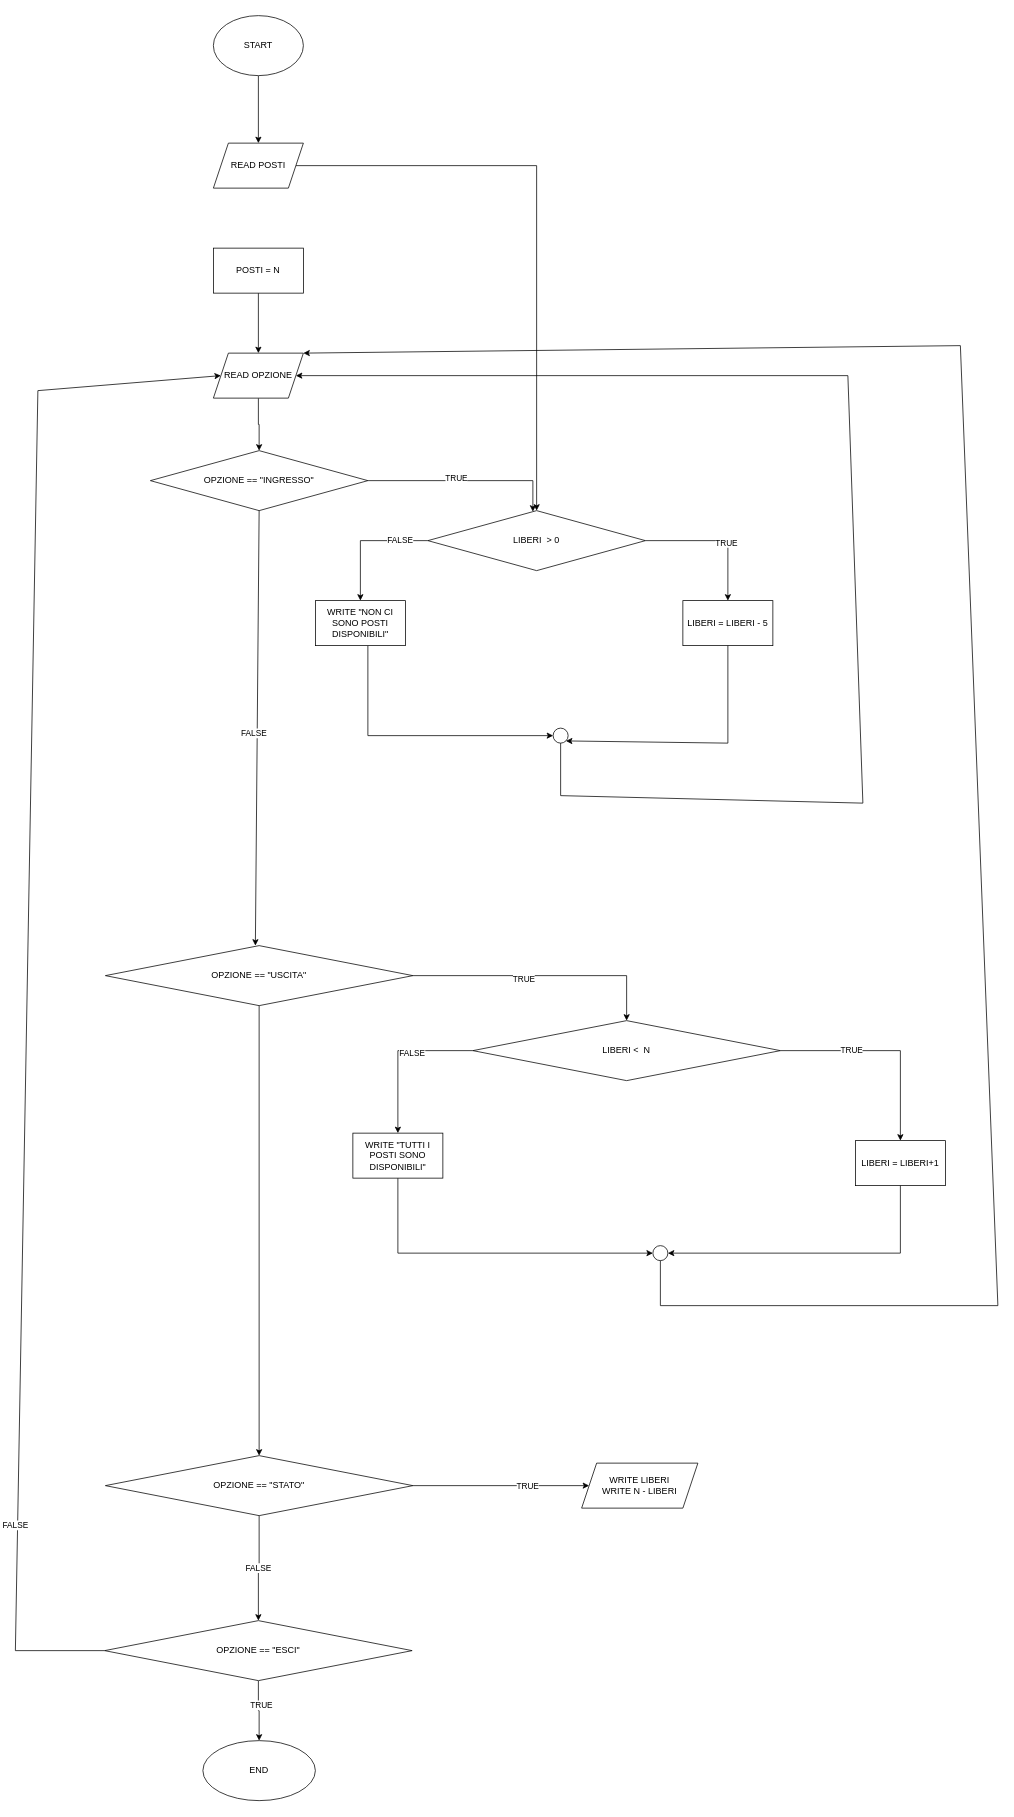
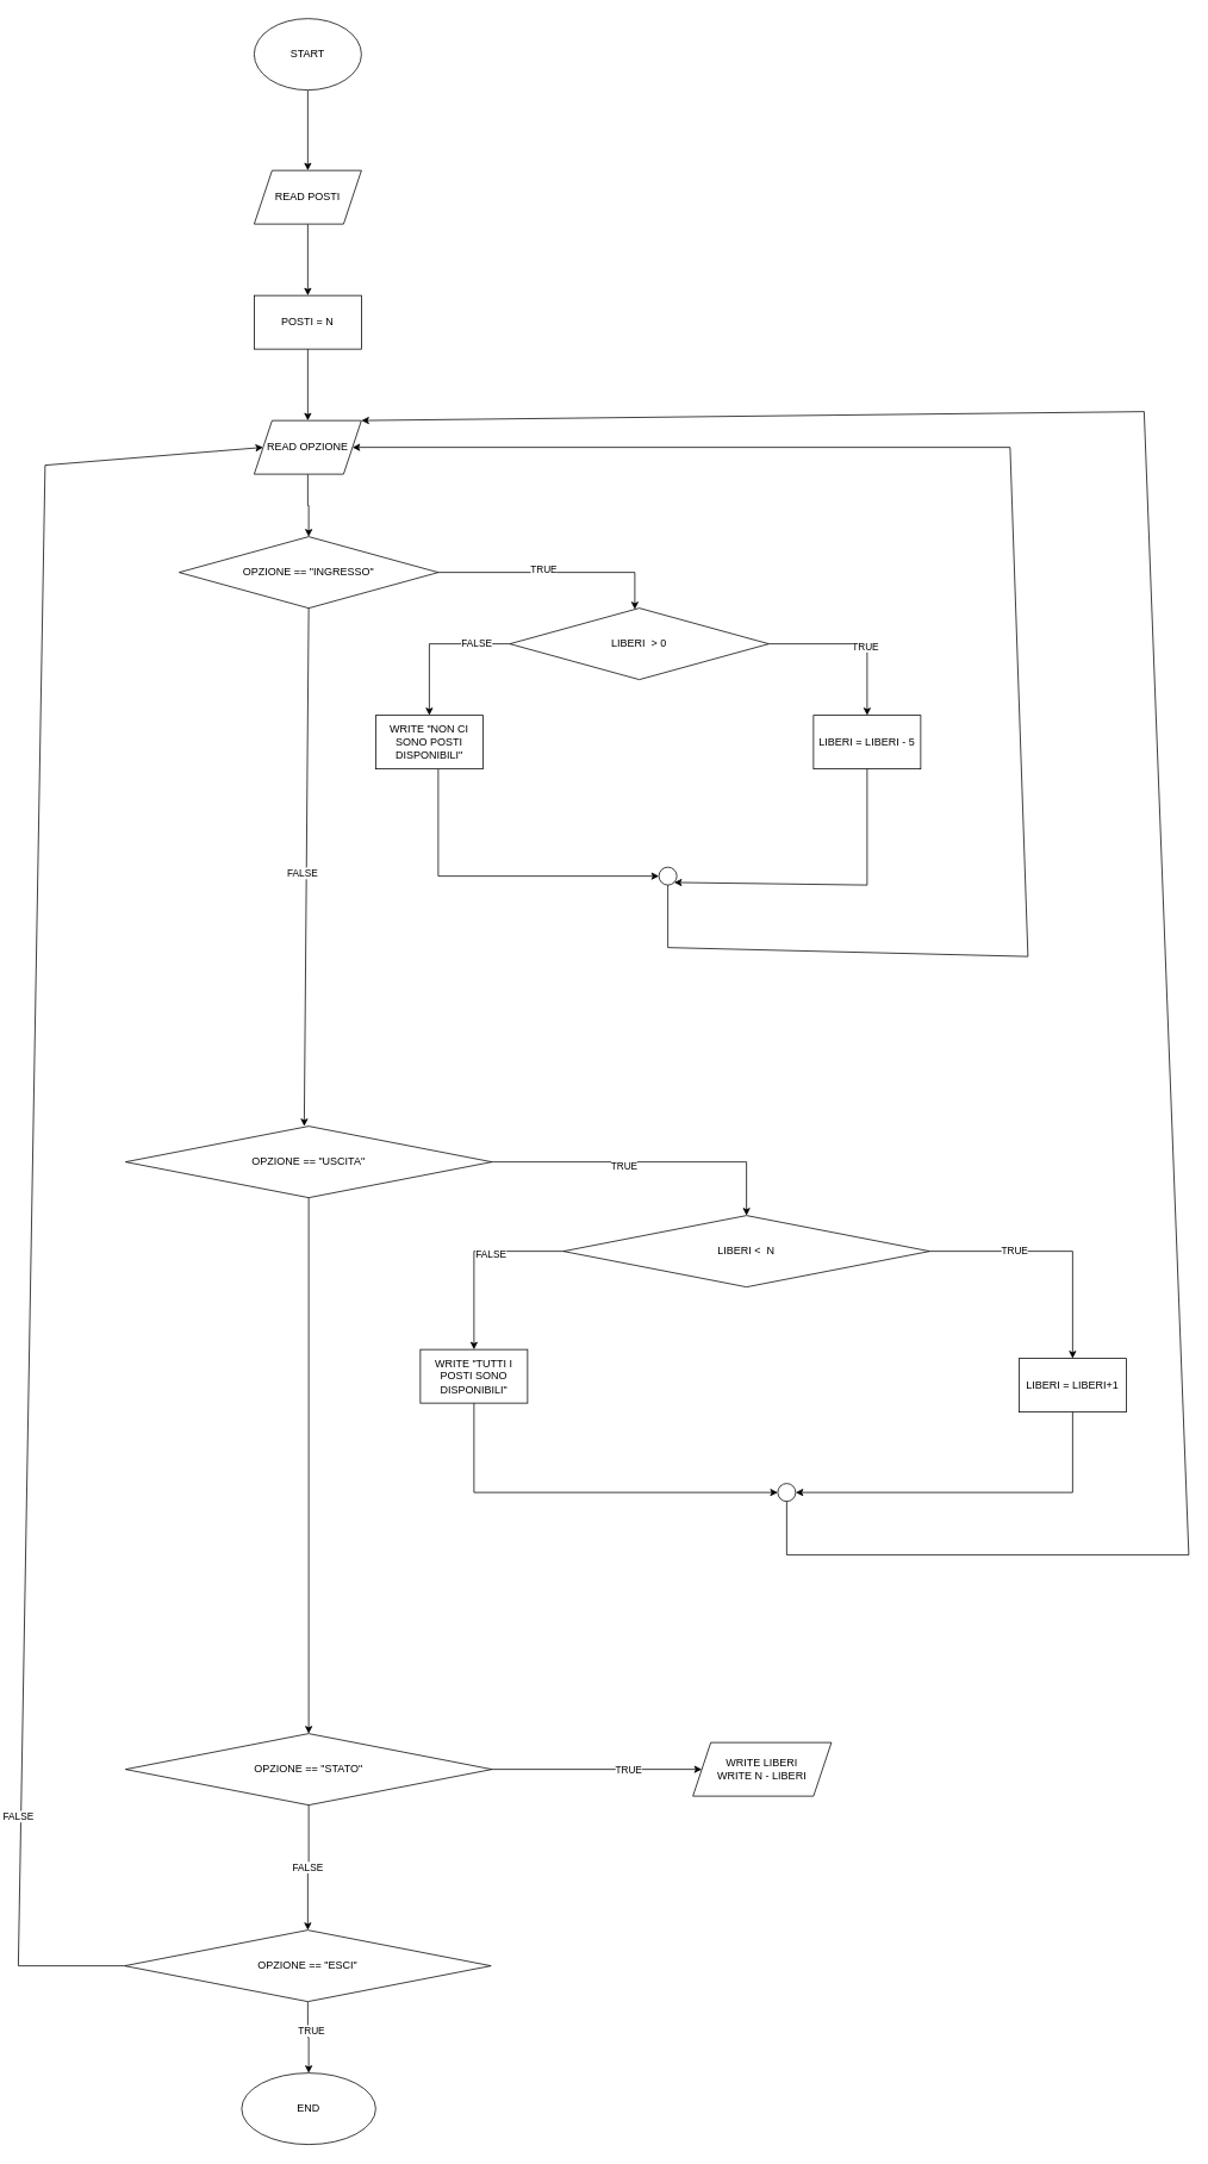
- <mxCell id="4" value="" style="edgeStyle=orthogonalEdgeStyle;rounded=0;orthogonalLoop=1;jettySize=auto;html=1;" edge="1" parent="1" source="5" target="17"><mxGeometry relative="1" as="geometry" /></mxCell>
+ <mxCell id="4" value="" style="edgeStyle=orthogonalEdgeStyle;rounded=0;orthogonalLoop=1;jettySize=auto;html=1;" edge="1" parent="1" source="5" target="7"><mxGeometry relative="1" as="geometry" /></mxCell>
